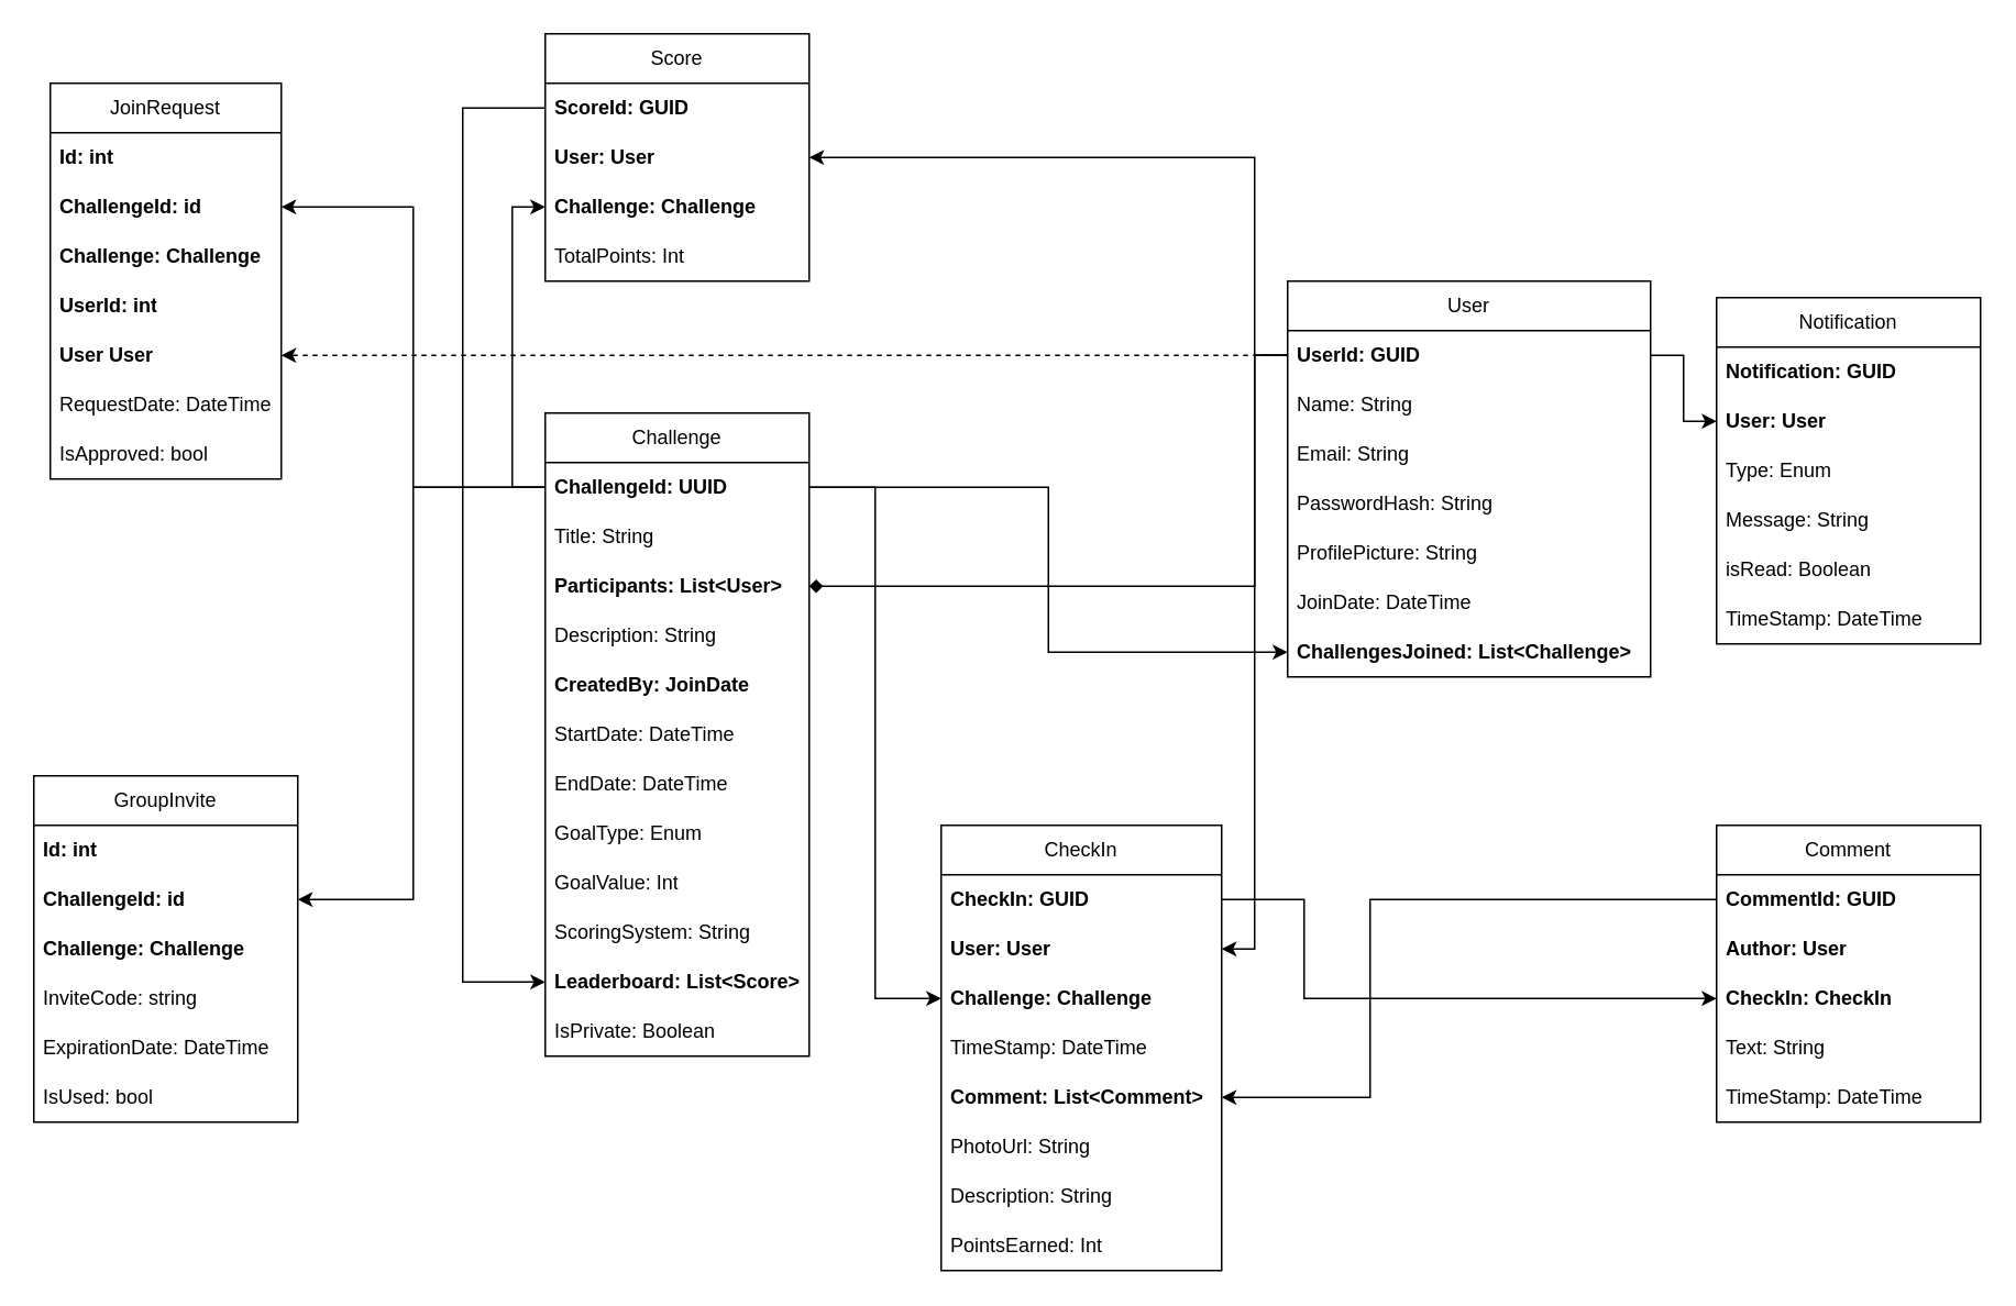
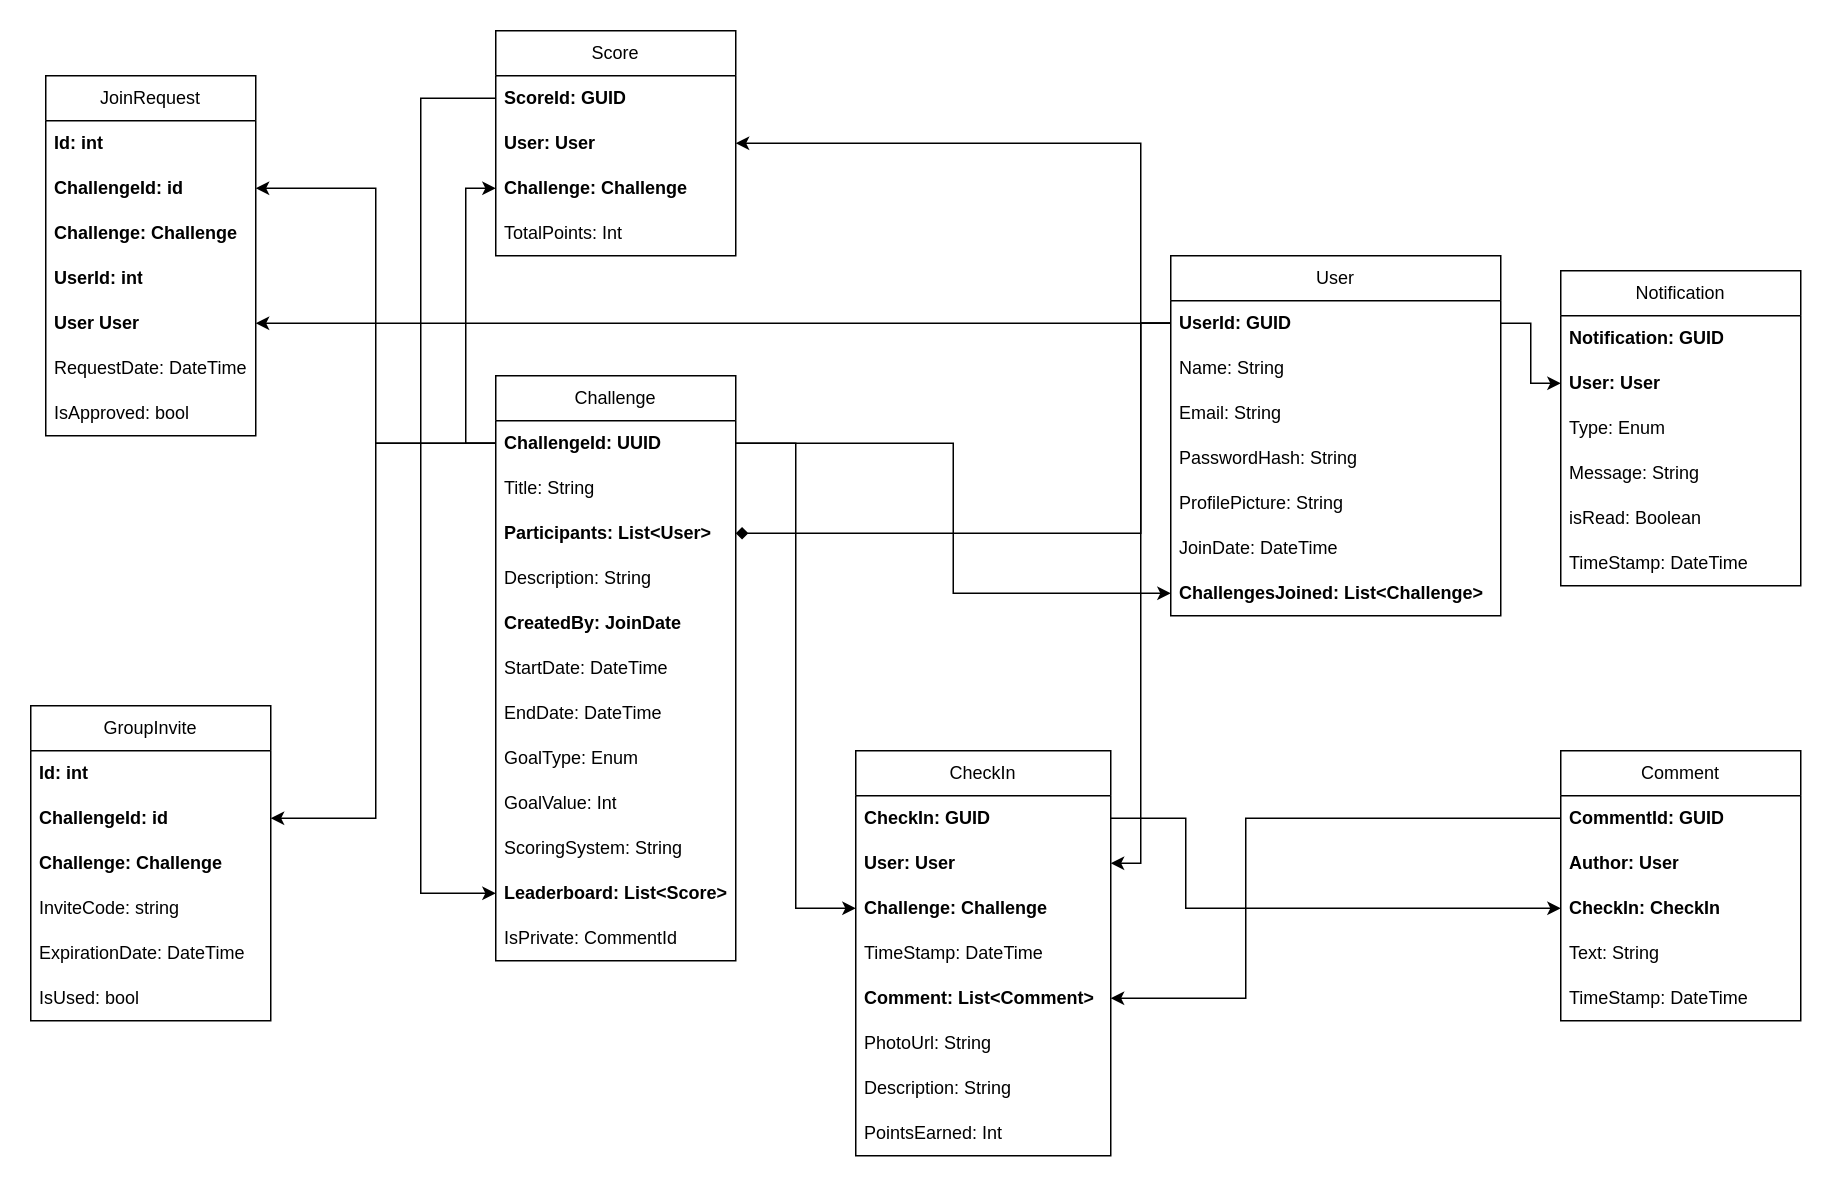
- <mxCell id="77" style="edgeStyle=orthogonalEdgeStyle;rounded=0;orthogonalLoop=1;jettySize=auto;html=1;exitX=0;exitY=0.5;exitDx=0;exitDy=0;entryX=1;entryY=0.5;entryDx=0;entryDy=0;dashed=1;" parent="1" source="25" target="7" edge="1"><mxGeometry relative="1" as="geometry" /></mxCell>
+ <mxCell id="77" style="edgeStyle=orthogonalEdgeStyle;rounded=0;orthogonalLoop=1;jettySize=auto;html=1;exitX=0;exitY=0.5;exitDx=0;exitDy=0;entryX=1;entryY=0.5;entryDx=0;entryDy=0;" parent="1" source="25" target="7" edge="1"><mxGeometry relative="1" as="geometry" /></mxCell>
- <mxCell id="64" value="IsPrivate: Boolean" style="text;strokeColor=none;fillColor=none;align=left;verticalAlign=middle;spacingLeft=4;spacingRight=4;overflow=hidden;points=[[0,0.5],[1,0.5]];portConstraint=eastwest;rotatable=0;whiteSpace=wrap;html=1;" parent="52" vertex="1"><mxGeometry y="360" width="160" height="30" as="geometry" /></mxCell>
+ <mxCell id="64" value="IsPrivate: CommentId" style="text;strokeColor=none;fillColor=none;align=left;verticalAlign=middle;spacingLeft=4;spacingRight=4;overflow=hidden;points=[[0,0.5],[1,0.5]];portConstraint=eastwest;rotatable=0;whiteSpace=wrap;html=1;" parent="52" vertex="1"><mxGeometry y="360" width="160" height="30" as="geometry" /></mxCell>
